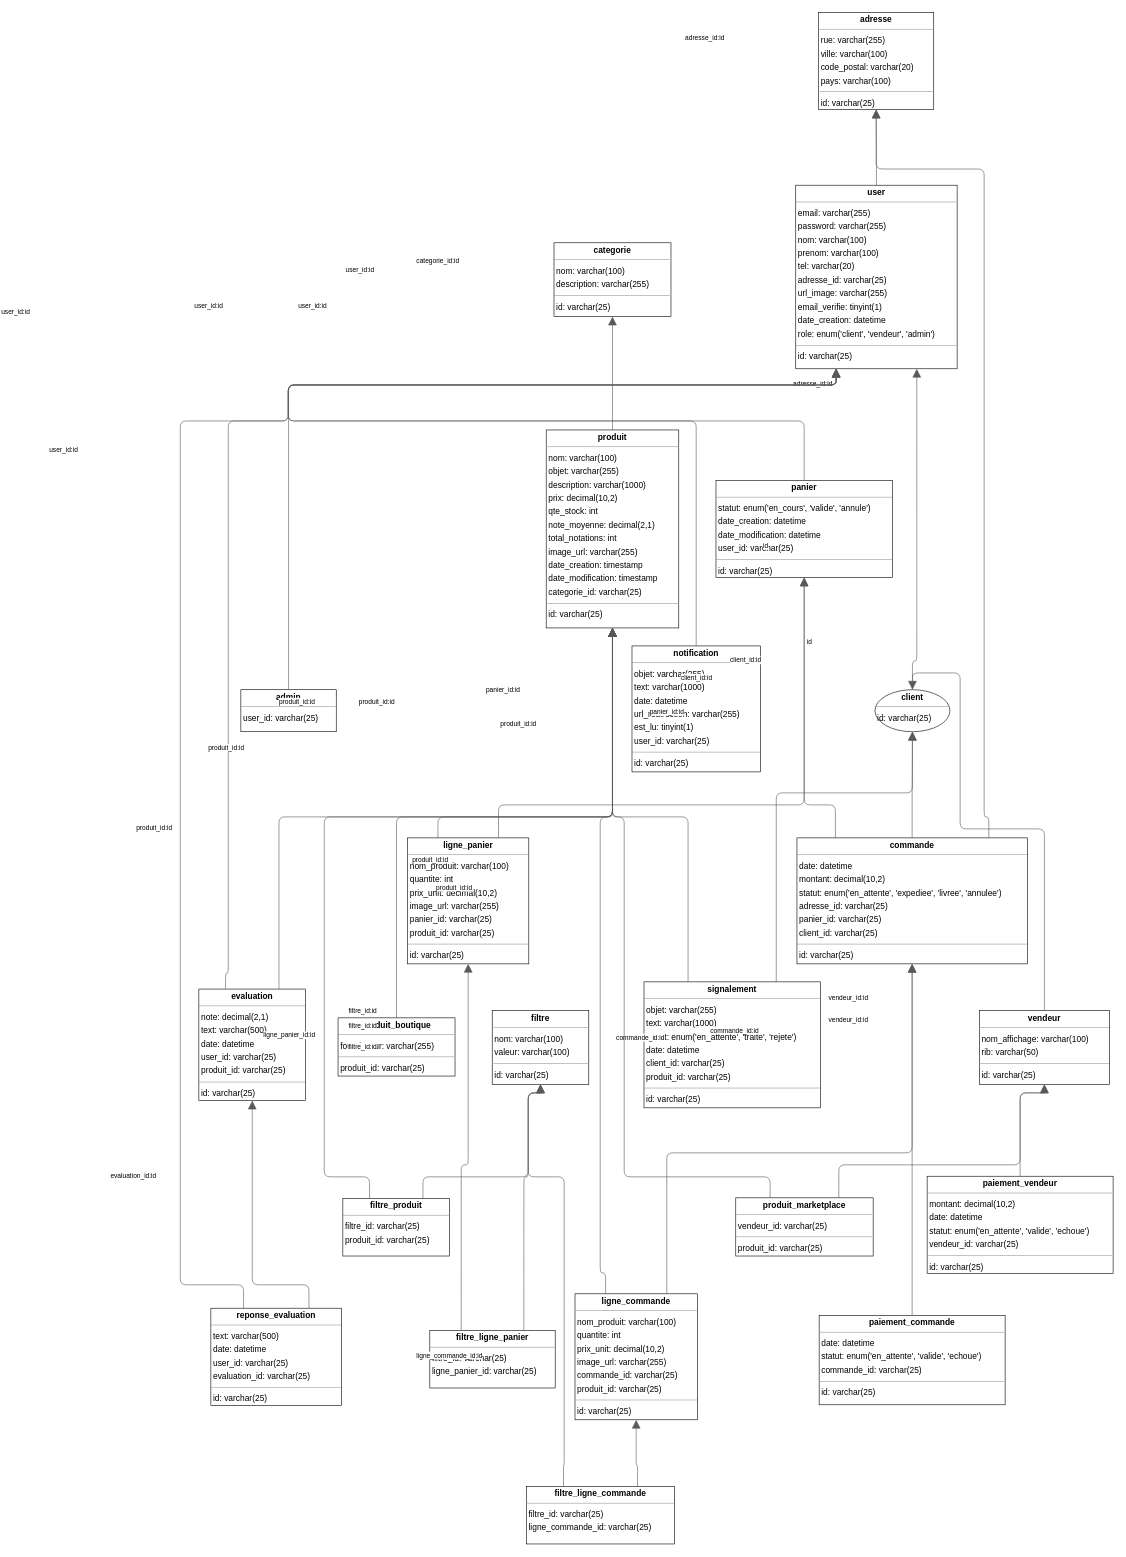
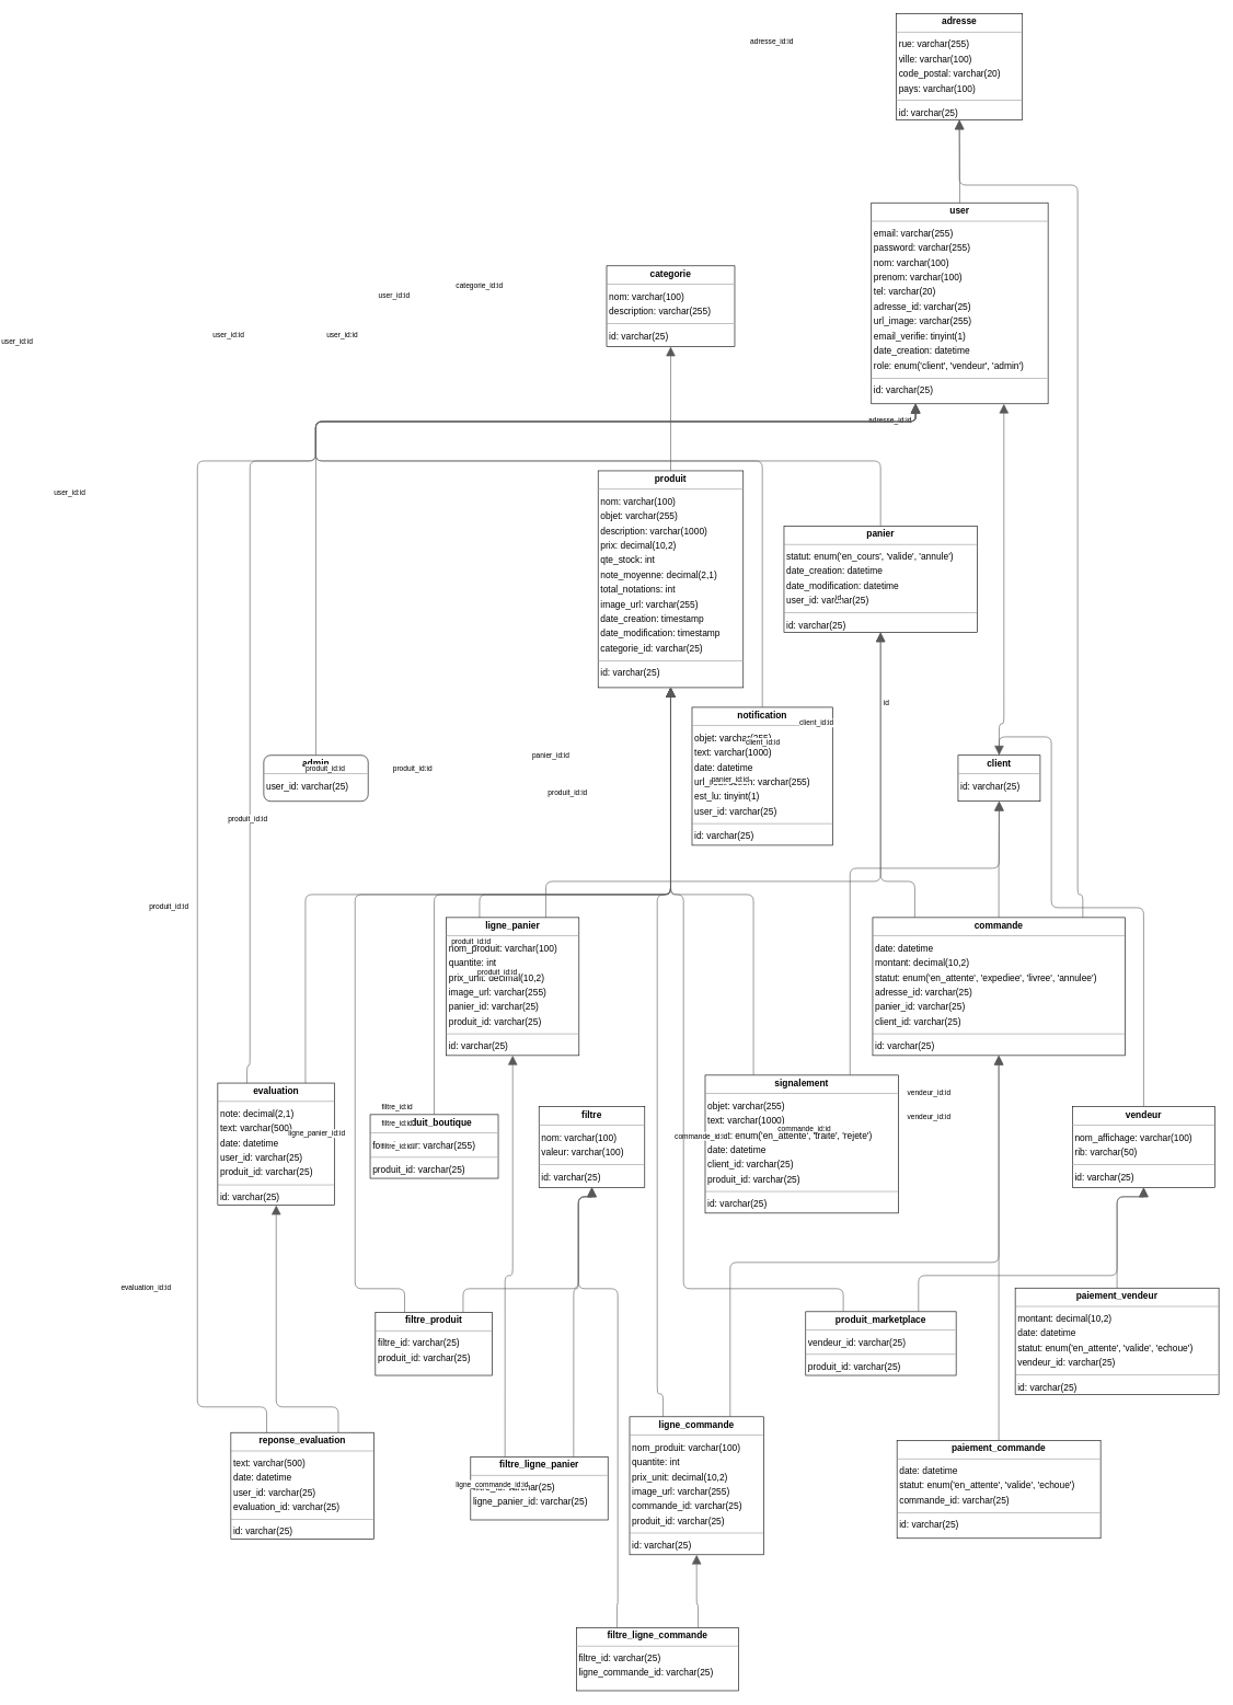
- <mxCell id="2" value="&lt;p style=&quot;margin:0px;margin-top:4px;text-align:center;&quot;&gt;&lt;b&gt;admin&lt;/b&gt;&lt;/p&gt;&lt;hr size=&quot;1&quot;/&gt;&lt;p style=&quot;margin:0 0 0 4px;line-height:1.6;&quot;&gt; user_id: varchar(25)&lt;/p&gt;" style="verticalAlign=top;align=left;overflow=fill;fontSize=14;fontFamily=Helvetica;html=1;rounded=0;shadow=0;comic=0;labelBackgroundColor=none;strokeWidth=1;" vertex="1" parent="1"><mxGeometry x="121" y="1149" width="159" height="70" as="geometry" /></mxCell>
+ <mxCell id="2" value="&lt;p style=&quot;margin:0px;margin-top:4px;text-align:center;&quot;&gt;&lt;b&gt;admin&lt;/b&gt;&lt;/p&gt;&lt;hr size=&quot;1&quot;/&gt;&lt;p style=&quot;margin:0 0 0 4px;line-height:1.6;&quot;&gt; user_id: varchar(25)&lt;/p&gt;" style="verticalAlign=top;align=left;overflow=fill;fontSize=14;fontFamily=Helvetica;html=1;shadow=0;comic=0;labelBackgroundColor=none;strokeWidth=1;rounded=1;" vertex="1" parent="1"><mxGeometry x="121" y="1149" width="159" height="70" as="geometry" /></mxCell>
- <mxCell id="5" value="&lt;p style=&quot;margin:0px;margin-top:4px;text-align:center;&quot;&gt;&lt;b&gt;client&lt;/b&gt;&lt;/p&gt;&lt;hr size=&quot;1&quot;/&gt;&lt;p style=&quot;margin:0 0 0 4px;line-height:1.6;&quot;&gt; id: varchar(25)&lt;/p&gt;" style="ellipse;verticalAlign=top;align=left;overflow=fill;fontSize=14;fontFamily=Helvetica;html=1;shadow=0;comic=0;labelBackgroundColor=none;strokeWidth=1;" vertex="1" parent="1"><mxGeometry x="1178" y="1149" width="125" height="70" as="geometry" /></mxCell>
+ <mxCell id="5" value="&lt;p style=&quot;margin:0px;margin-top:4px;text-align:center;&quot;&gt;&lt;b&gt;client&lt;/b&gt;&lt;/p&gt;&lt;hr size=&quot;1&quot;/&gt;&lt;p style=&quot;margin:0 0 0 4px;line-height:1.6;&quot;&gt; id: varchar(25)&lt;/p&gt;" style="verticalAlign=top;align=left;overflow=fill;fontSize=14;fontFamily=Helvetica;html=1;rounded=0;shadow=0;comic=0;labelBackgroundColor=none;strokeWidth=1;" vertex="1" parent="1"><mxGeometry x="1178" y="1149" width="125" height="70" as="geometry" /></mxCell>
